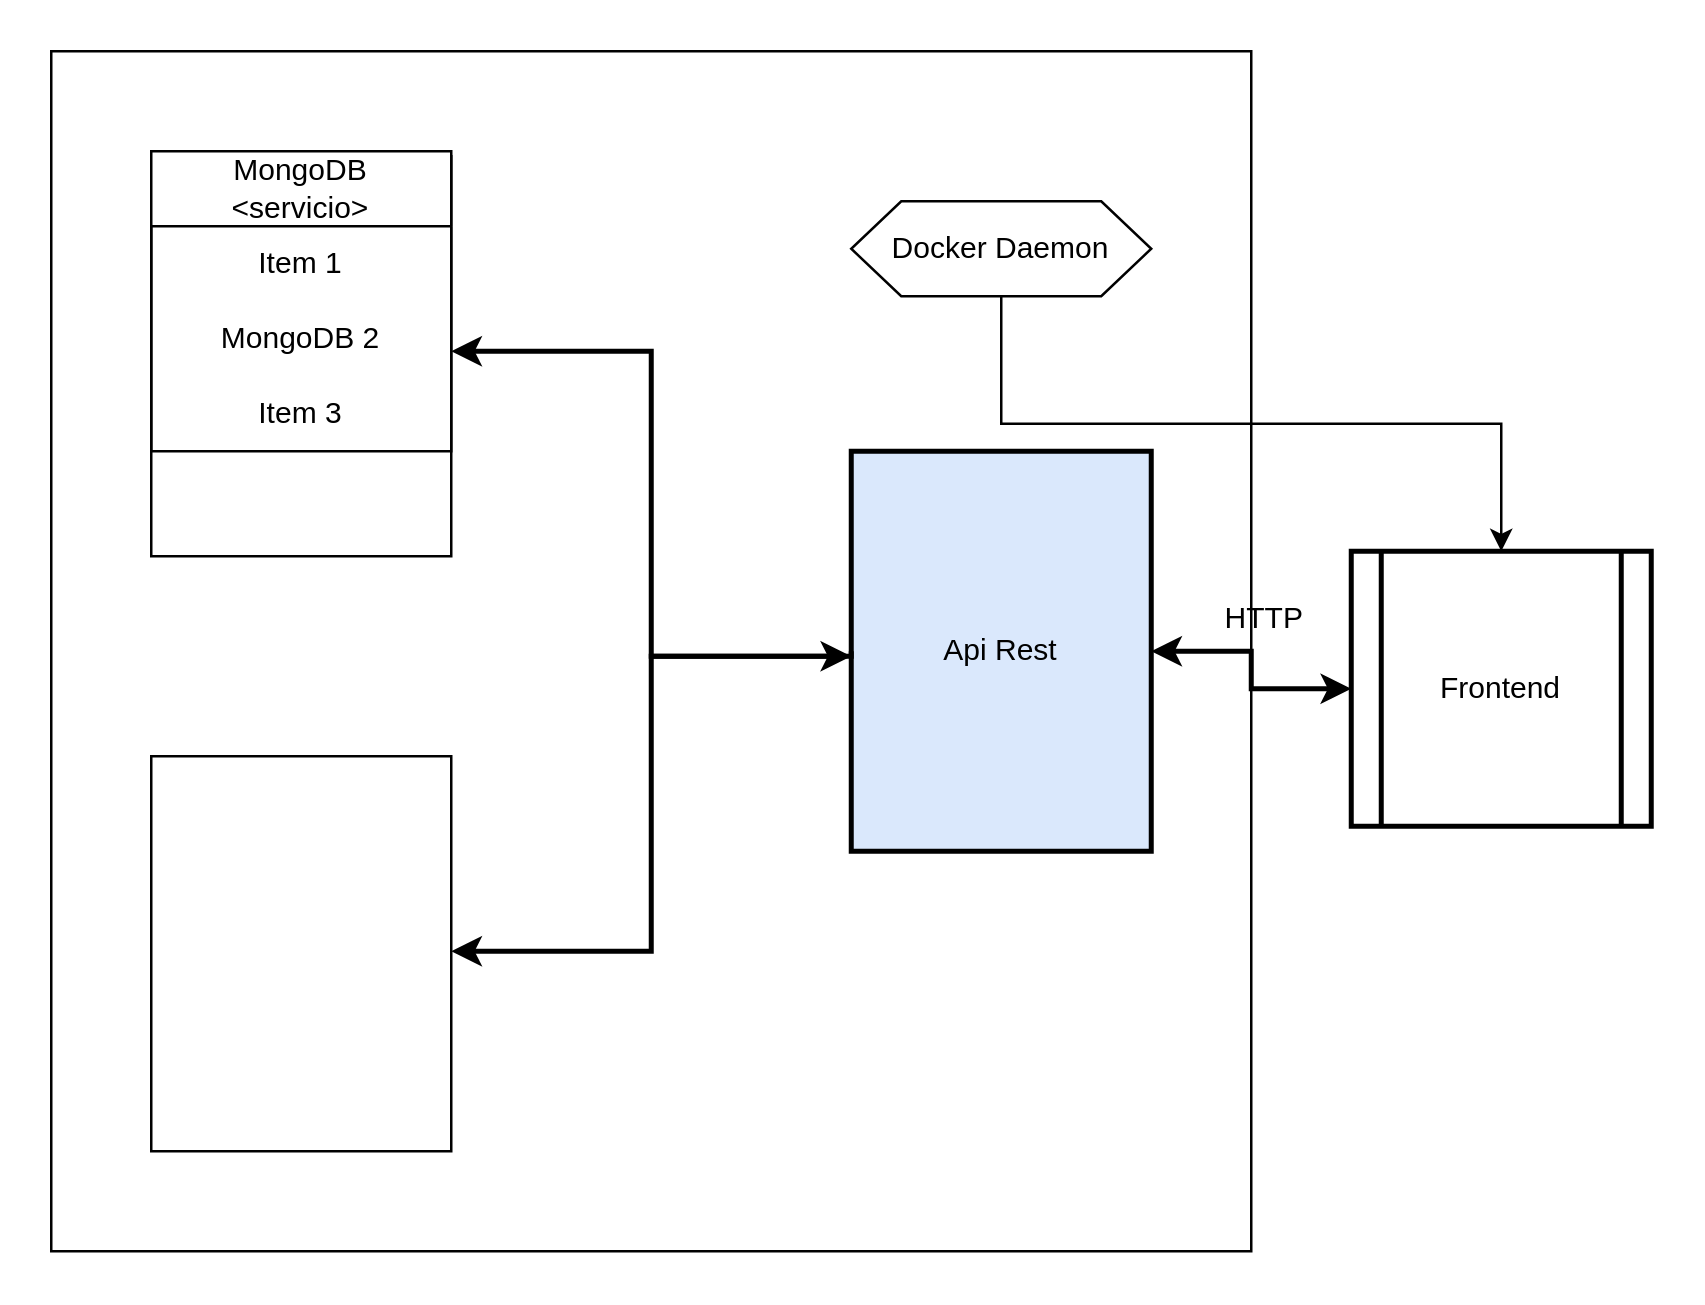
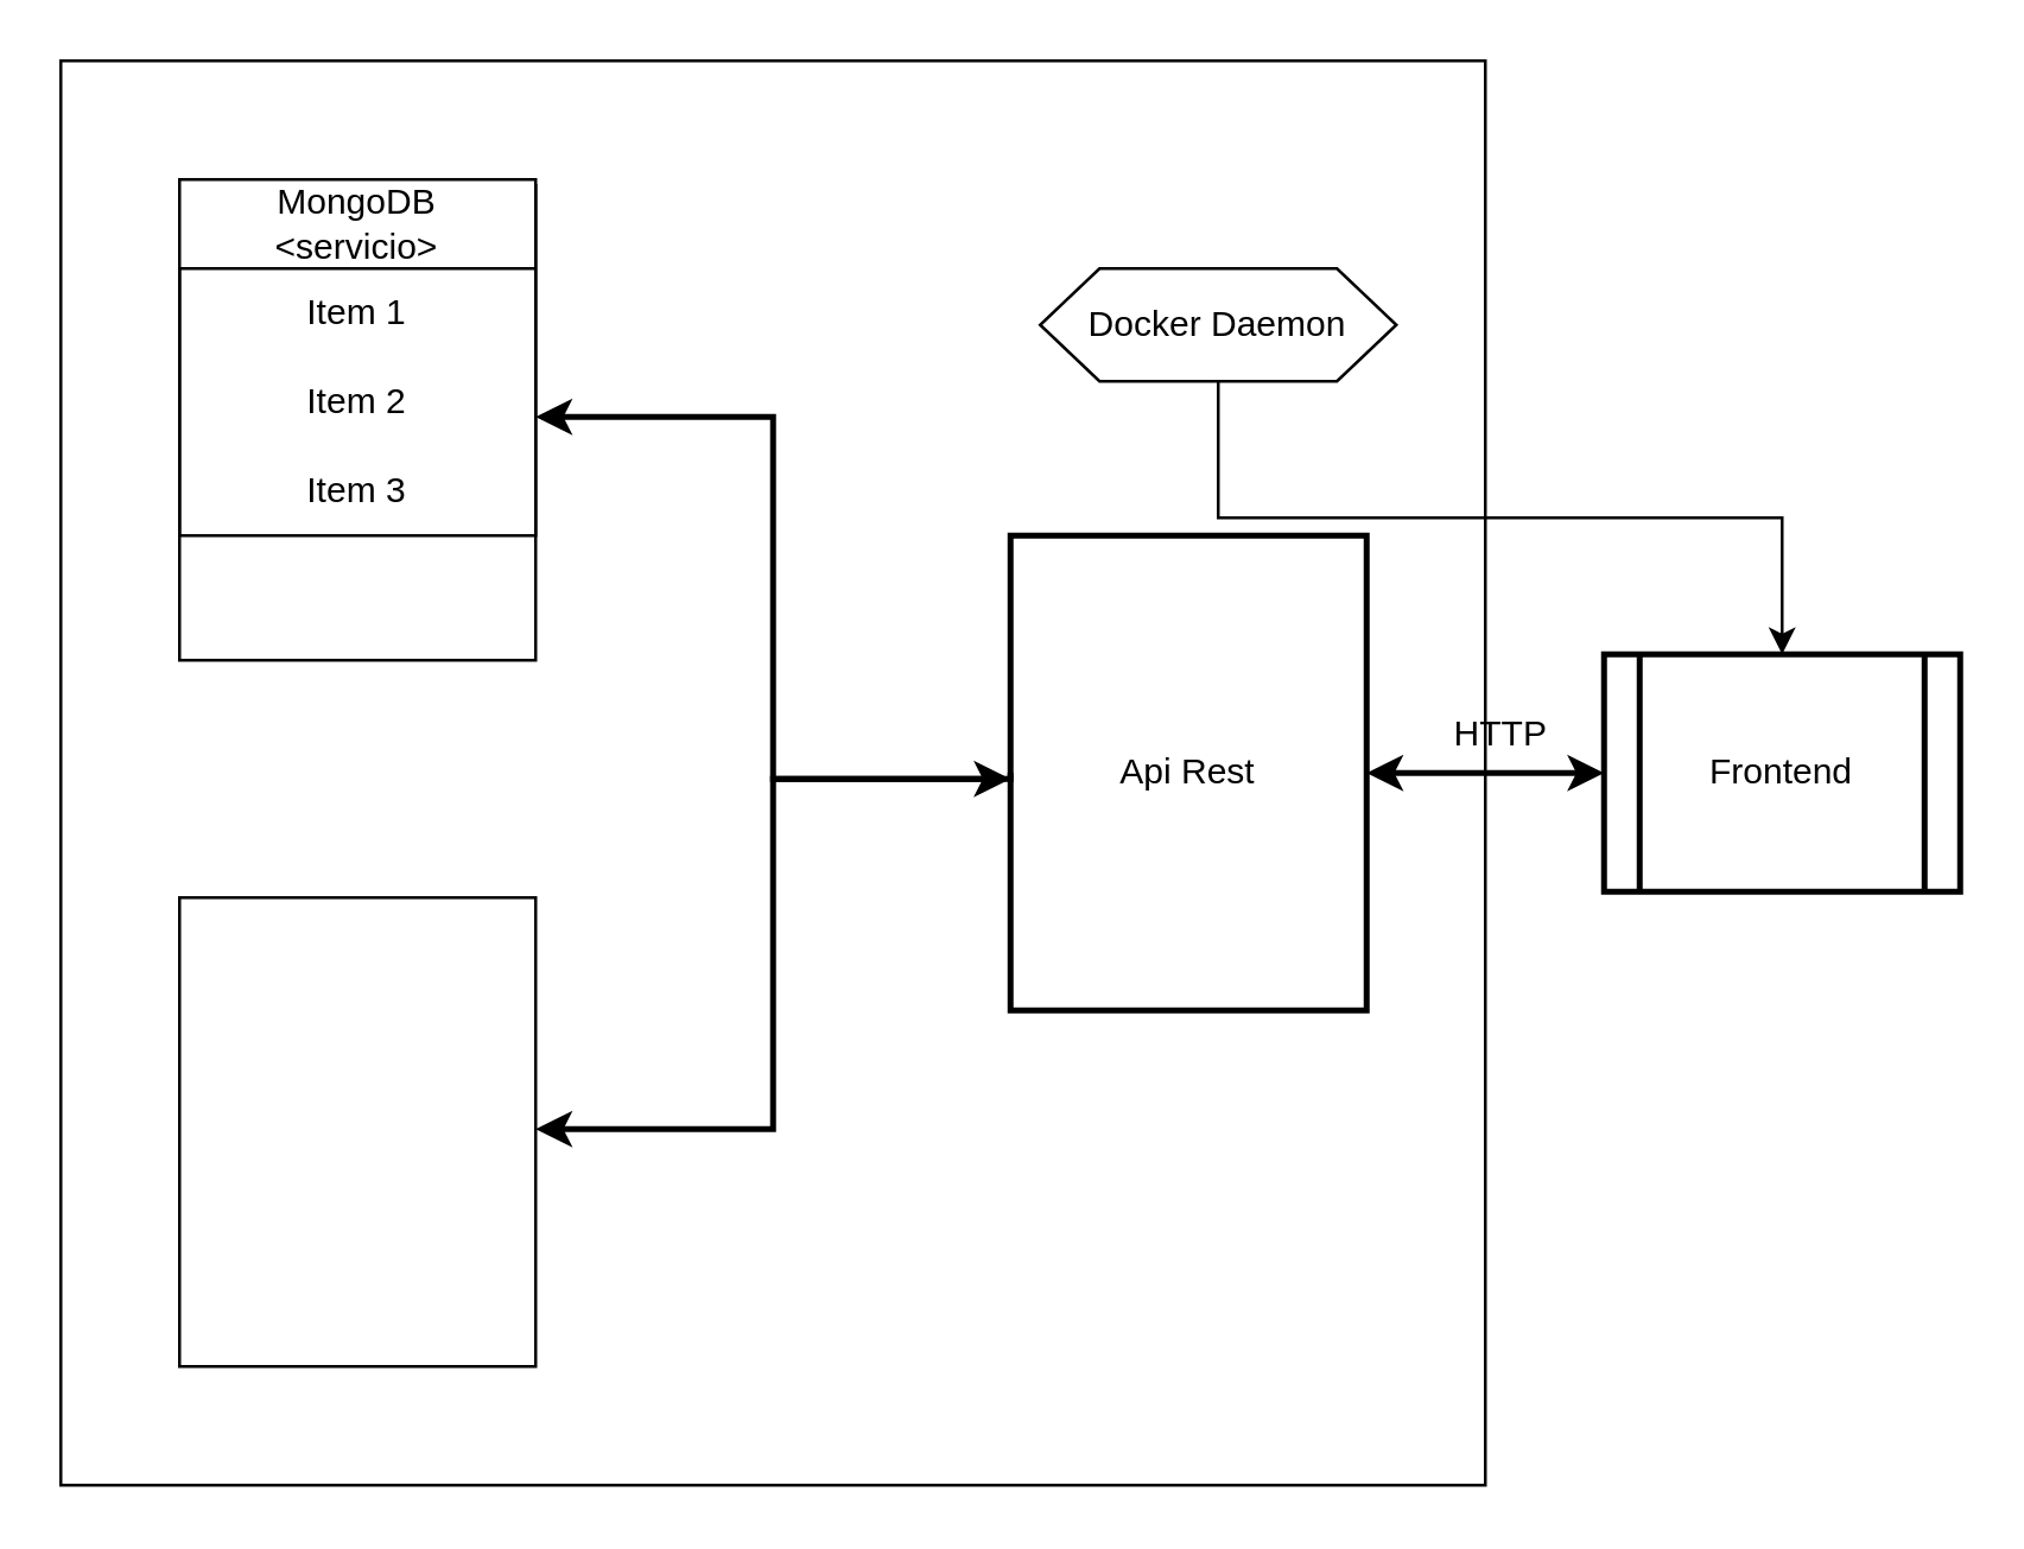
- <mxCell id="16" value="Docker Daemon" style="shape=hexagon;perimeter=hexagonPerimeter2;whiteSpace=wrap;html=1;fixedSize=1;" vertex="1" parent="1"><mxGeometry x="340" y="80" width="120" height="38" as="geometry" /></mxCell>
+ <mxCell id="16" value="Docker Daemon" style="shape=hexagon;perimeter=hexagonPerimeter2;whiteSpace=wrap;html=1;fixedSize=1;" vertex="1" parent="1"><mxGeometry x="350" y="90" width="120" height="38" as="geometry" /></mxCell>
- <mxCell id="13" value="MongoDB 2" style="text;strokeColor=none;fillColor=none;align=center;verticalAlign=middle;spacingLeft=4;spacingRight=4;overflow=hidden;points=[[0,0.5],[1,0.5]];portConstraint=eastwest;rotatable=0;whiteSpace=wrap;html=1;" vertex="1" parent="11"><mxGeometry y="60" width="120" height="30" as="geometry" /></mxCell>
+ <mxCell id="13" value="Item 2" style="text;strokeColor=none;fillColor=none;align=center;verticalAlign=middle;spacingLeft=4;spacingRight=4;overflow=hidden;points=[[0,0.5],[1,0.5]];portConstraint=eastwest;rotatable=0;whiteSpace=wrap;html=1;" vertex="1" parent="11"><mxGeometry y="60" width="120" height="30" as="geometry" /></mxCell>
- <mxCell id="4" value="Api Rest" style="rounded=0;whiteSpace=wrap;html=1;strokeWidth=2;fillColor=#dae8fc;" vertex="1" parent="1"><mxGeometry x="340" y="180" width="120" height="160" as="geometry" /></mxCell>
+ <mxCell id="4" value="Api Rest" style="rounded=0;whiteSpace=wrap;html=1;strokeWidth=2;" vertex="1" parent="1"><mxGeometry x="340" y="180" width="120" height="160" as="geometry" /></mxCell>
- <mxCell id="5" value="Frontend" style="shape=process;whiteSpace=wrap;html=1;backgroundOutline=1;strokeWidth=2;" vertex="1" parent="1"><mxGeometry x="540" y="220" width="120" height="110" as="geometry" /></mxCell>
+ <mxCell id="5" value="Frontend" style="shape=process;whiteSpace=wrap;html=1;backgroundOutline=1;strokeWidth=2;" vertex="1" parent="1"><mxGeometry x="540" y="220" width="120" height="80" as="geometry" /></mxCell>
